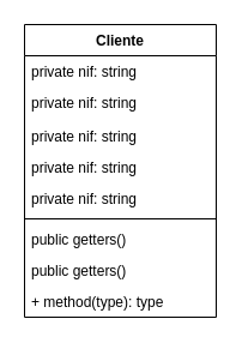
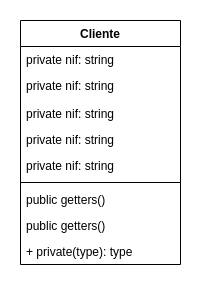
- <mxCell id="11" value="+ method(type): type" style="text;strokeColor=none;fillColor=none;align=left;verticalAlign=top;spacingLeft=4;spacingRight=4;overflow=hidden;rotatable=0;points=[[0,0.5],[1,0.5]];portConstraint=eastwest;" vertex="1" parent="2"><mxGeometry y="218" width="160" height="26" as="geometry" /></mxCell>
+ <mxCell id="11" value="+ private(type): type" style="text;strokeColor=none;fillColor=none;align=left;verticalAlign=top;spacingLeft=4;spacingRight=4;overflow=hidden;rotatable=0;points=[[0,0.5],[1,0.5]];portConstraint=eastwest;" vertex="1" parent="2"><mxGeometry y="218" width="160" height="26" as="geometry" /></mxCell>
